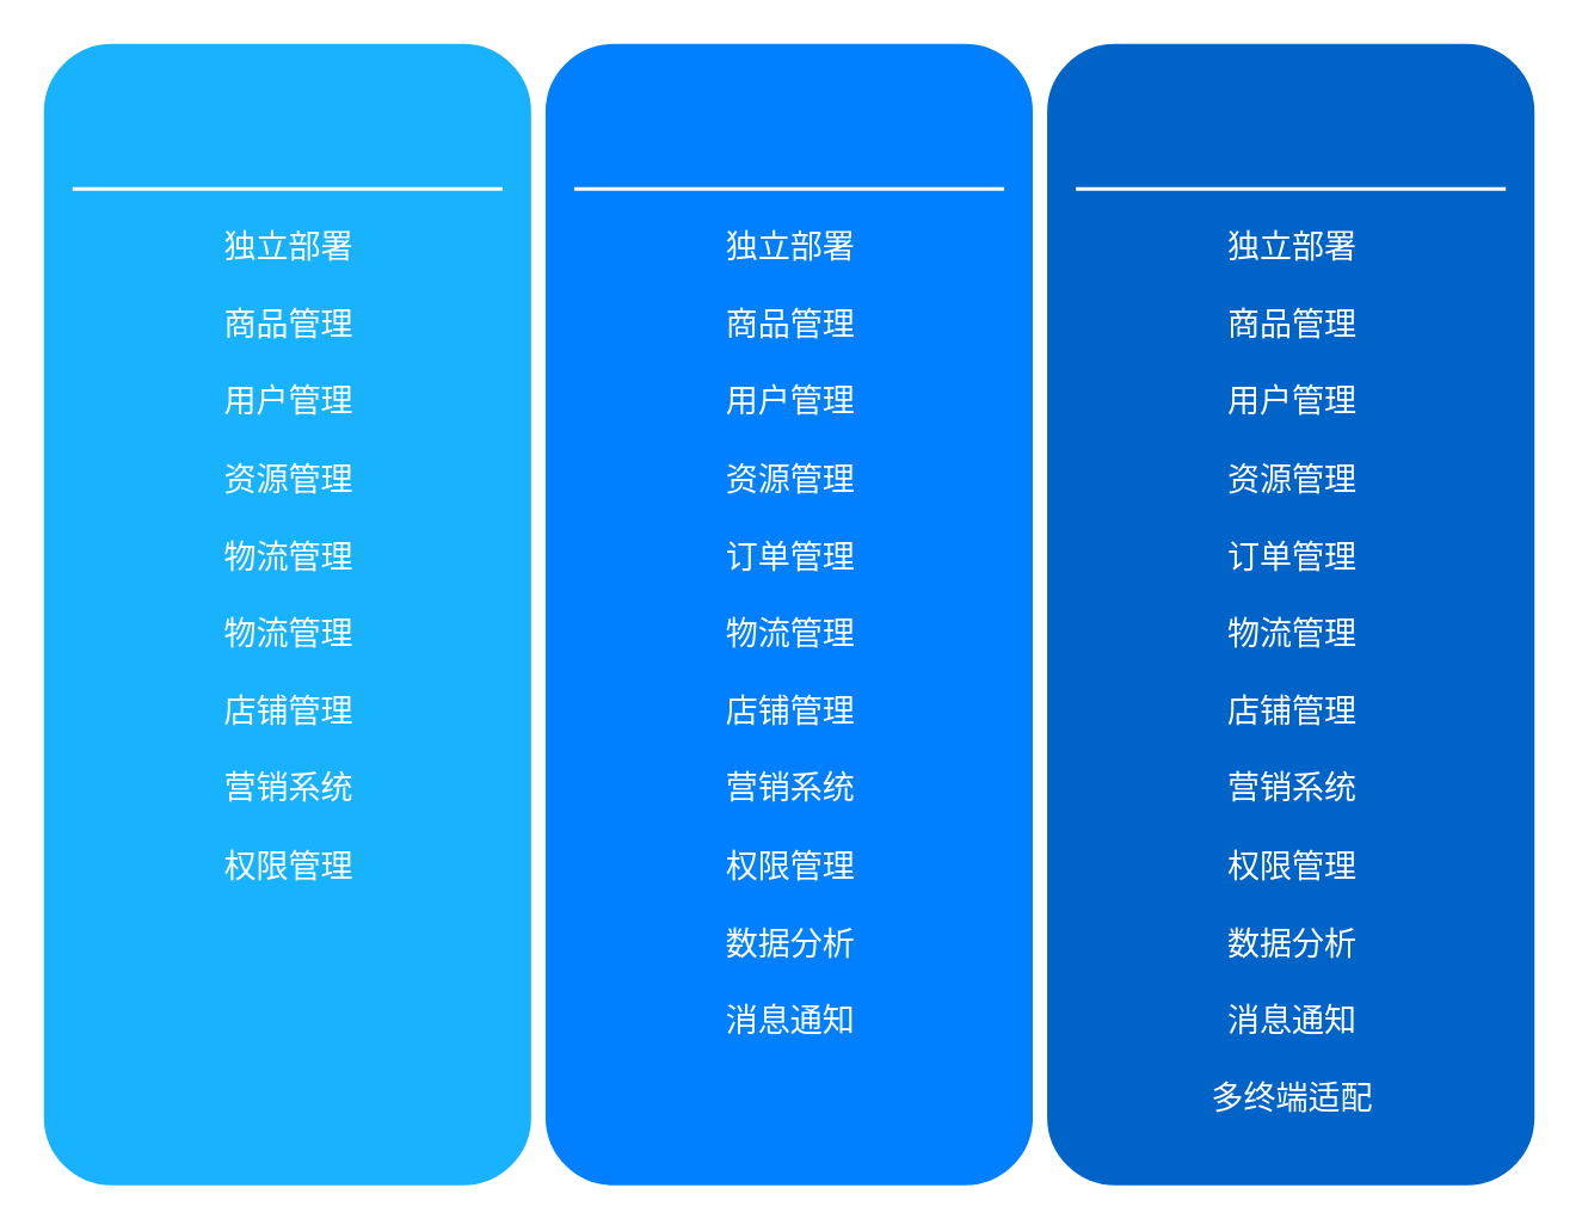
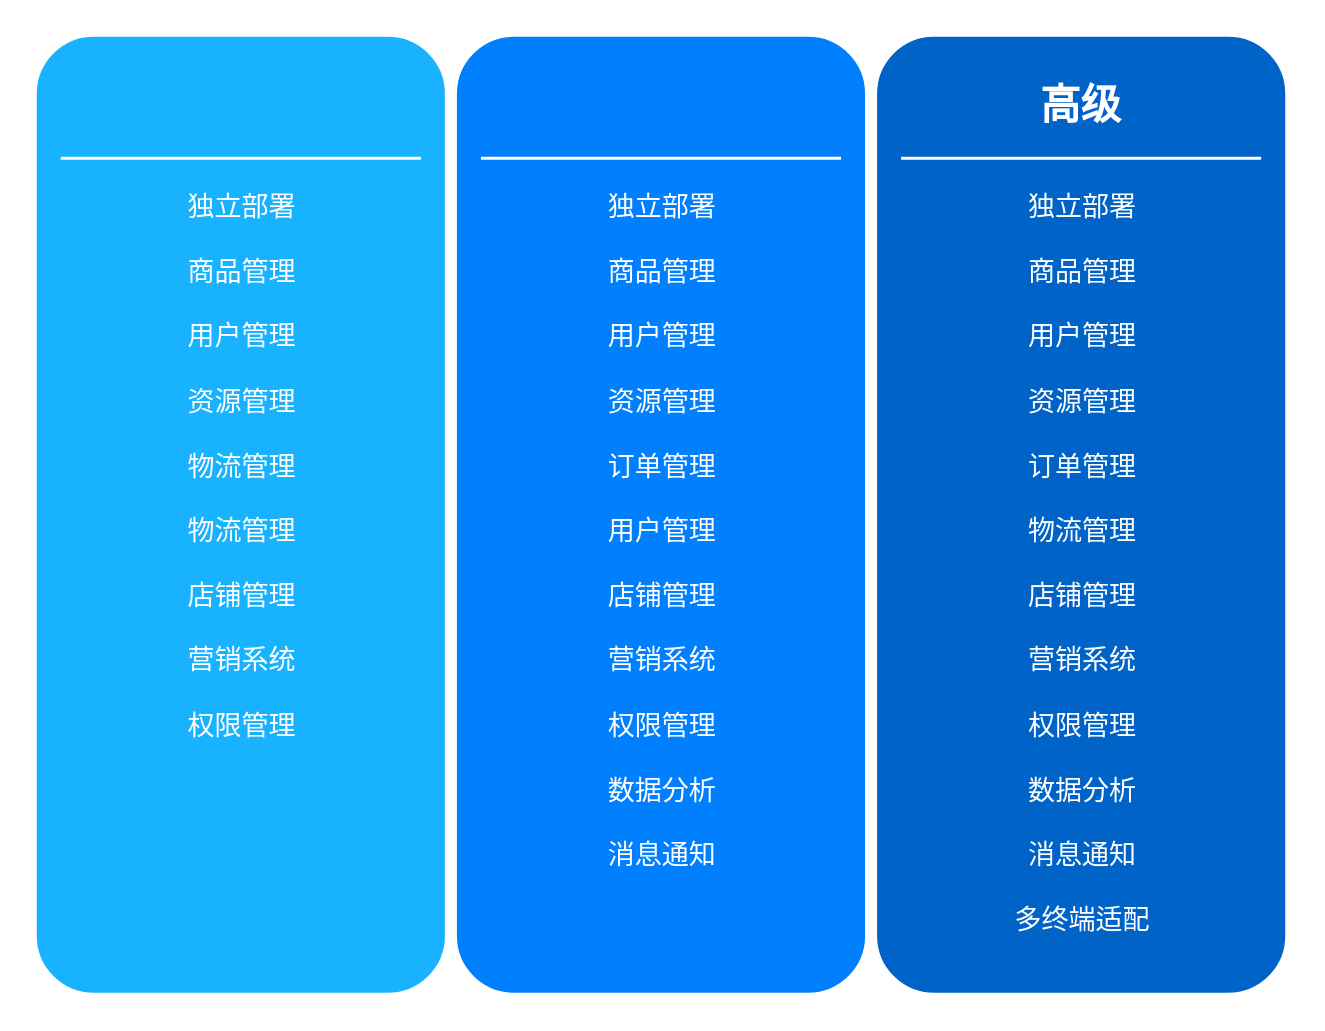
+ <mxCell id="7" value="高级" style="text;html=1;strokeColor=none;fillColor=none;align=center;verticalAlign=middle;whiteSpace=wrap;rounded=0;shadow=0;fontSize=27;fontColor=#FFFFFF;fontStyle=1" parent="1" vertex="1"><mxGeometry x="580" y="40" width="280" height="60" as="geometry" /></mxCell>
- <mxCell id="10" value="独立部署&lt;br style=&quot;border-color: var(--border-color); font-size: 18px;&quot;&gt;&lt;br style=&quot;border-color: var(--border-color); font-size: 18px;&quot;&gt;商品管理&lt;br&gt;&lt;br&gt;用户管理&lt;br style=&quot;border-color: var(--border-color);&quot;&gt;&lt;br style=&quot;border-color: var(--border-color);&quot;&gt;资源管理&lt;br style=&quot;border-color: var(--border-color); font-size: 18px;&quot;&gt;&lt;br style=&quot;border-color: var(--border-color); font-size: 18px;&quot;&gt;订单管理&lt;br&gt;&lt;br style=&quot;border-color: var(--border-color);&quot;&gt;物流管理&lt;br style=&quot;border-color: var(--border-color); font-size: 18px;&quot;&gt;&lt;br&gt;店铺管理&lt;br&gt;&lt;br&gt;营销系统&lt;br style=&quot;border-color: var(--border-color);&quot;&gt;&lt;br style=&quot;border-color: var(--border-color); font-size: 18px;&quot;&gt;权限管理&lt;br style=&quot;font-size: 18px;&quot;&gt;&lt;br style=&quot;font-size: 18px;&quot;&gt;数据分析&lt;br&gt;&lt;br&gt;消息通知" style="text;html=1;strokeColor=none;fillColor=none;align=center;verticalAlign=top;whiteSpace=wrap;rounded=0;shadow=0;fontSize=18;fontColor=#FFFFFF;" parent="1" vertex="1"><mxGeometry x="301" y="121" width="280" height="295" as="geometry" /></mxCell>
+ <mxCell id="10" value="独立部署&lt;br style=&quot;border-color: var(--border-color); font-size: 18px;&quot;&gt;&lt;br style=&quot;border-color: var(--border-color); font-size: 18px;&quot;&gt;商品管理&lt;br&gt;&lt;br&gt;用户管理&lt;br style=&quot;border-color: var(--border-color);&quot;&gt;&lt;br style=&quot;border-color: var(--border-color);&quot;&gt;资源管理&lt;br style=&quot;border-color: var(--border-color); font-size: 18px;&quot;&gt;&lt;br style=&quot;border-color: var(--border-color); font-size: 18px;&quot;&gt;订单管理&lt;br&gt;&lt;br style=&quot;border-color: var(--border-color);&quot;&gt;用户管理&lt;br style=&quot;border-color: var(--border-color); font-size: 18px;&quot;&gt;&lt;br&gt;店铺管理&lt;br&gt;&lt;br&gt;营销系统&lt;br style=&quot;border-color: var(--border-color);&quot;&gt;&lt;br style=&quot;border-color: var(--border-color); font-size: 18px;&quot;&gt;权限管理&lt;br style=&quot;font-size: 18px;&quot;&gt;&lt;br style=&quot;font-size: 18px;&quot;&gt;数据分析&lt;br&gt;&lt;br&gt;消息通知" style="text;html=1;strokeColor=none;fillColor=none;align=center;verticalAlign=top;whiteSpace=wrap;rounded=0;shadow=0;fontSize=18;fontColor=#FFFFFF;" parent="1" vertex="1"><mxGeometry x="301" y="121" width="280" height="295" as="geometry" /></mxCell>
